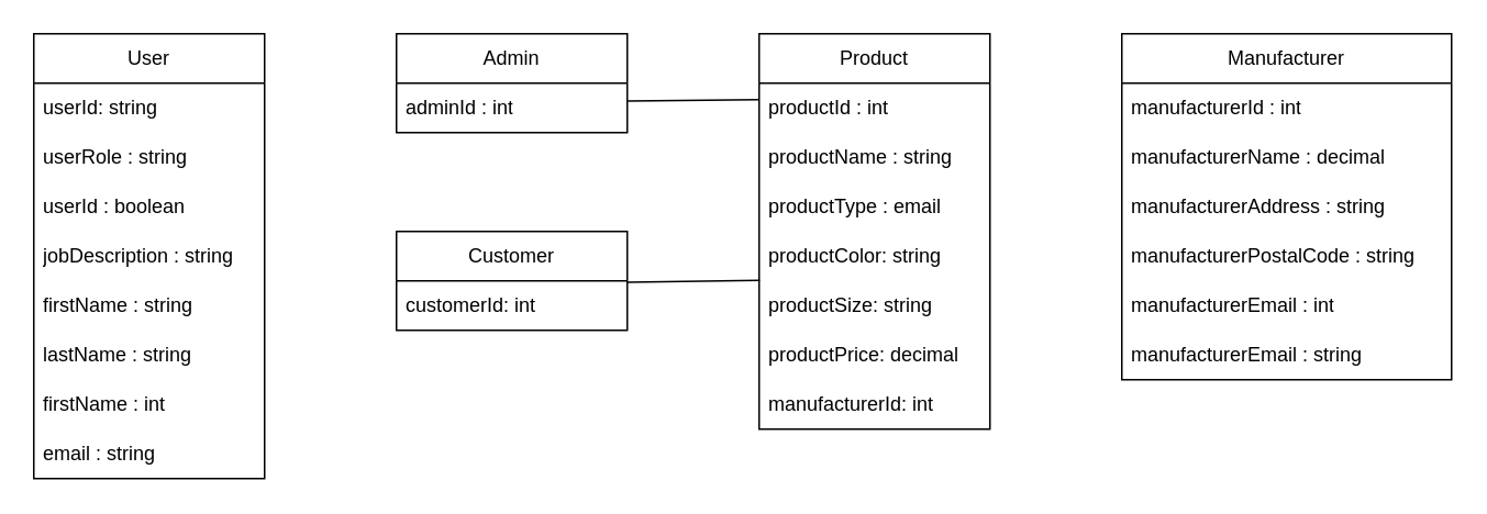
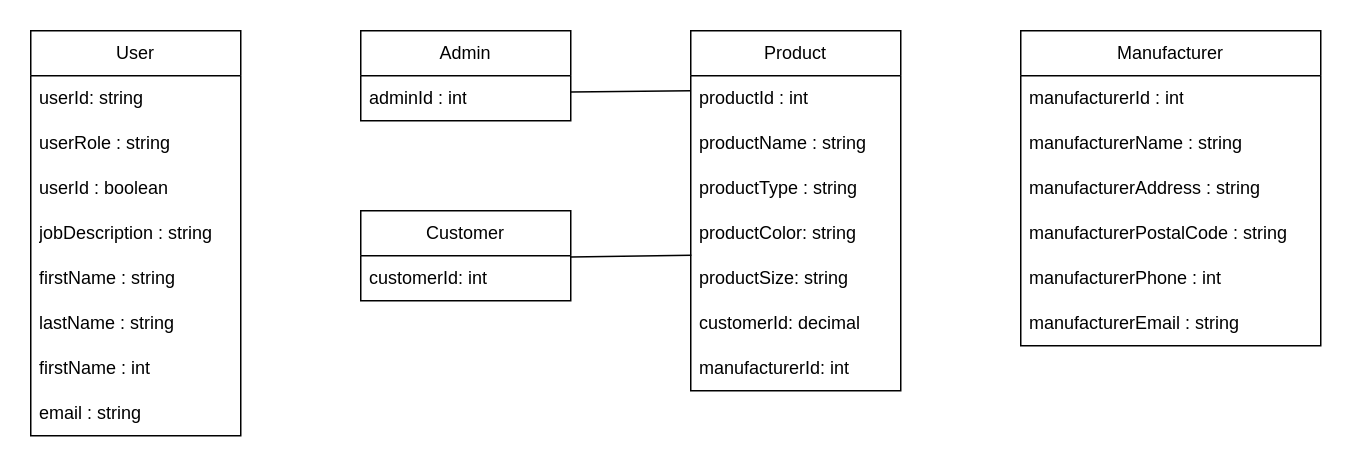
- <mxCell id="12" value="manufacturerName : decimal" style="text;strokeColor=none;fillColor=none;align=left;verticalAlign=middle;spacingLeft=4;spacingRight=4;overflow=hidden;points=[[0,0.5],[1,0.5]];portConstraint=eastwest;rotatable=0;whiteSpace=wrap;html=1;" vertex="1" parent="10"><mxGeometry y="60" width="200" height="30" as="geometry" /></mxCell>
+ <mxCell id="12" value="manufacturerName : string" style="text;strokeColor=none;fillColor=none;align=left;verticalAlign=middle;spacingLeft=4;spacingRight=4;overflow=hidden;points=[[0,0.5],[1,0.5]];portConstraint=eastwest;rotatable=0;whiteSpace=wrap;html=1;" vertex="1" parent="10"><mxGeometry y="60" width="200" height="30" as="geometry" /></mxCell>
- <mxCell id="5" value="productType : email" style="text;strokeColor=none;fillColor=none;align=left;verticalAlign=middle;spacingLeft=4;spacingRight=4;overflow=hidden;points=[[0,0.5],[1,0.5]];portConstraint=eastwest;rotatable=0;whiteSpace=wrap;html=1;" vertex="1" parent="2"><mxGeometry y="90" width="140" height="30" as="geometry" /></mxCell>
+ <mxCell id="5" value="productType : string" style="text;strokeColor=none;fillColor=none;align=left;verticalAlign=middle;spacingLeft=4;spacingRight=4;overflow=hidden;points=[[0,0.5],[1,0.5]];portConstraint=eastwest;rotatable=0;whiteSpace=wrap;html=1;" vertex="1" parent="2"><mxGeometry y="90" width="140" height="30" as="geometry" /></mxCell>
- <mxCell id="15" value="manufacturerEmail : int" style="text;strokeColor=none;fillColor=none;align=left;verticalAlign=middle;spacingLeft=4;spacingRight=4;overflow=hidden;points=[[0,0.5],[1,0.5]];portConstraint=eastwest;rotatable=0;whiteSpace=wrap;html=1;" vertex="1" parent="10"><mxGeometry y="150" width="200" height="30" as="geometry" /></mxCell>
+ <mxCell id="15" value="manufacturerPhone : int" style="text;strokeColor=none;fillColor=none;align=left;verticalAlign=middle;spacingLeft=4;spacingRight=4;overflow=hidden;points=[[0,0.5],[1,0.5]];portConstraint=eastwest;rotatable=0;whiteSpace=wrap;html=1;" vertex="1" parent="10"><mxGeometry y="150" width="200" height="30" as="geometry" /></mxCell>
- <mxCell id="8" value="productPrice: decimal" style="text;strokeColor=none;fillColor=none;align=left;verticalAlign=middle;spacingLeft=4;spacingRight=4;overflow=hidden;points=[[0,0.5],[1,0.5]];portConstraint=eastwest;rotatable=0;whiteSpace=wrap;html=1;" vertex="1" parent="2"><mxGeometry y="180" width="140" height="30" as="geometry" /></mxCell>
+ <mxCell id="8" value="customerId: decimal" style="text;strokeColor=none;fillColor=none;align=left;verticalAlign=middle;spacingLeft=4;spacingRight=4;overflow=hidden;points=[[0,0.5],[1,0.5]];portConstraint=eastwest;rotatable=0;whiteSpace=wrap;html=1;" vertex="1" parent="2"><mxGeometry y="180" width="140" height="30" as="geometry" /></mxCell>
